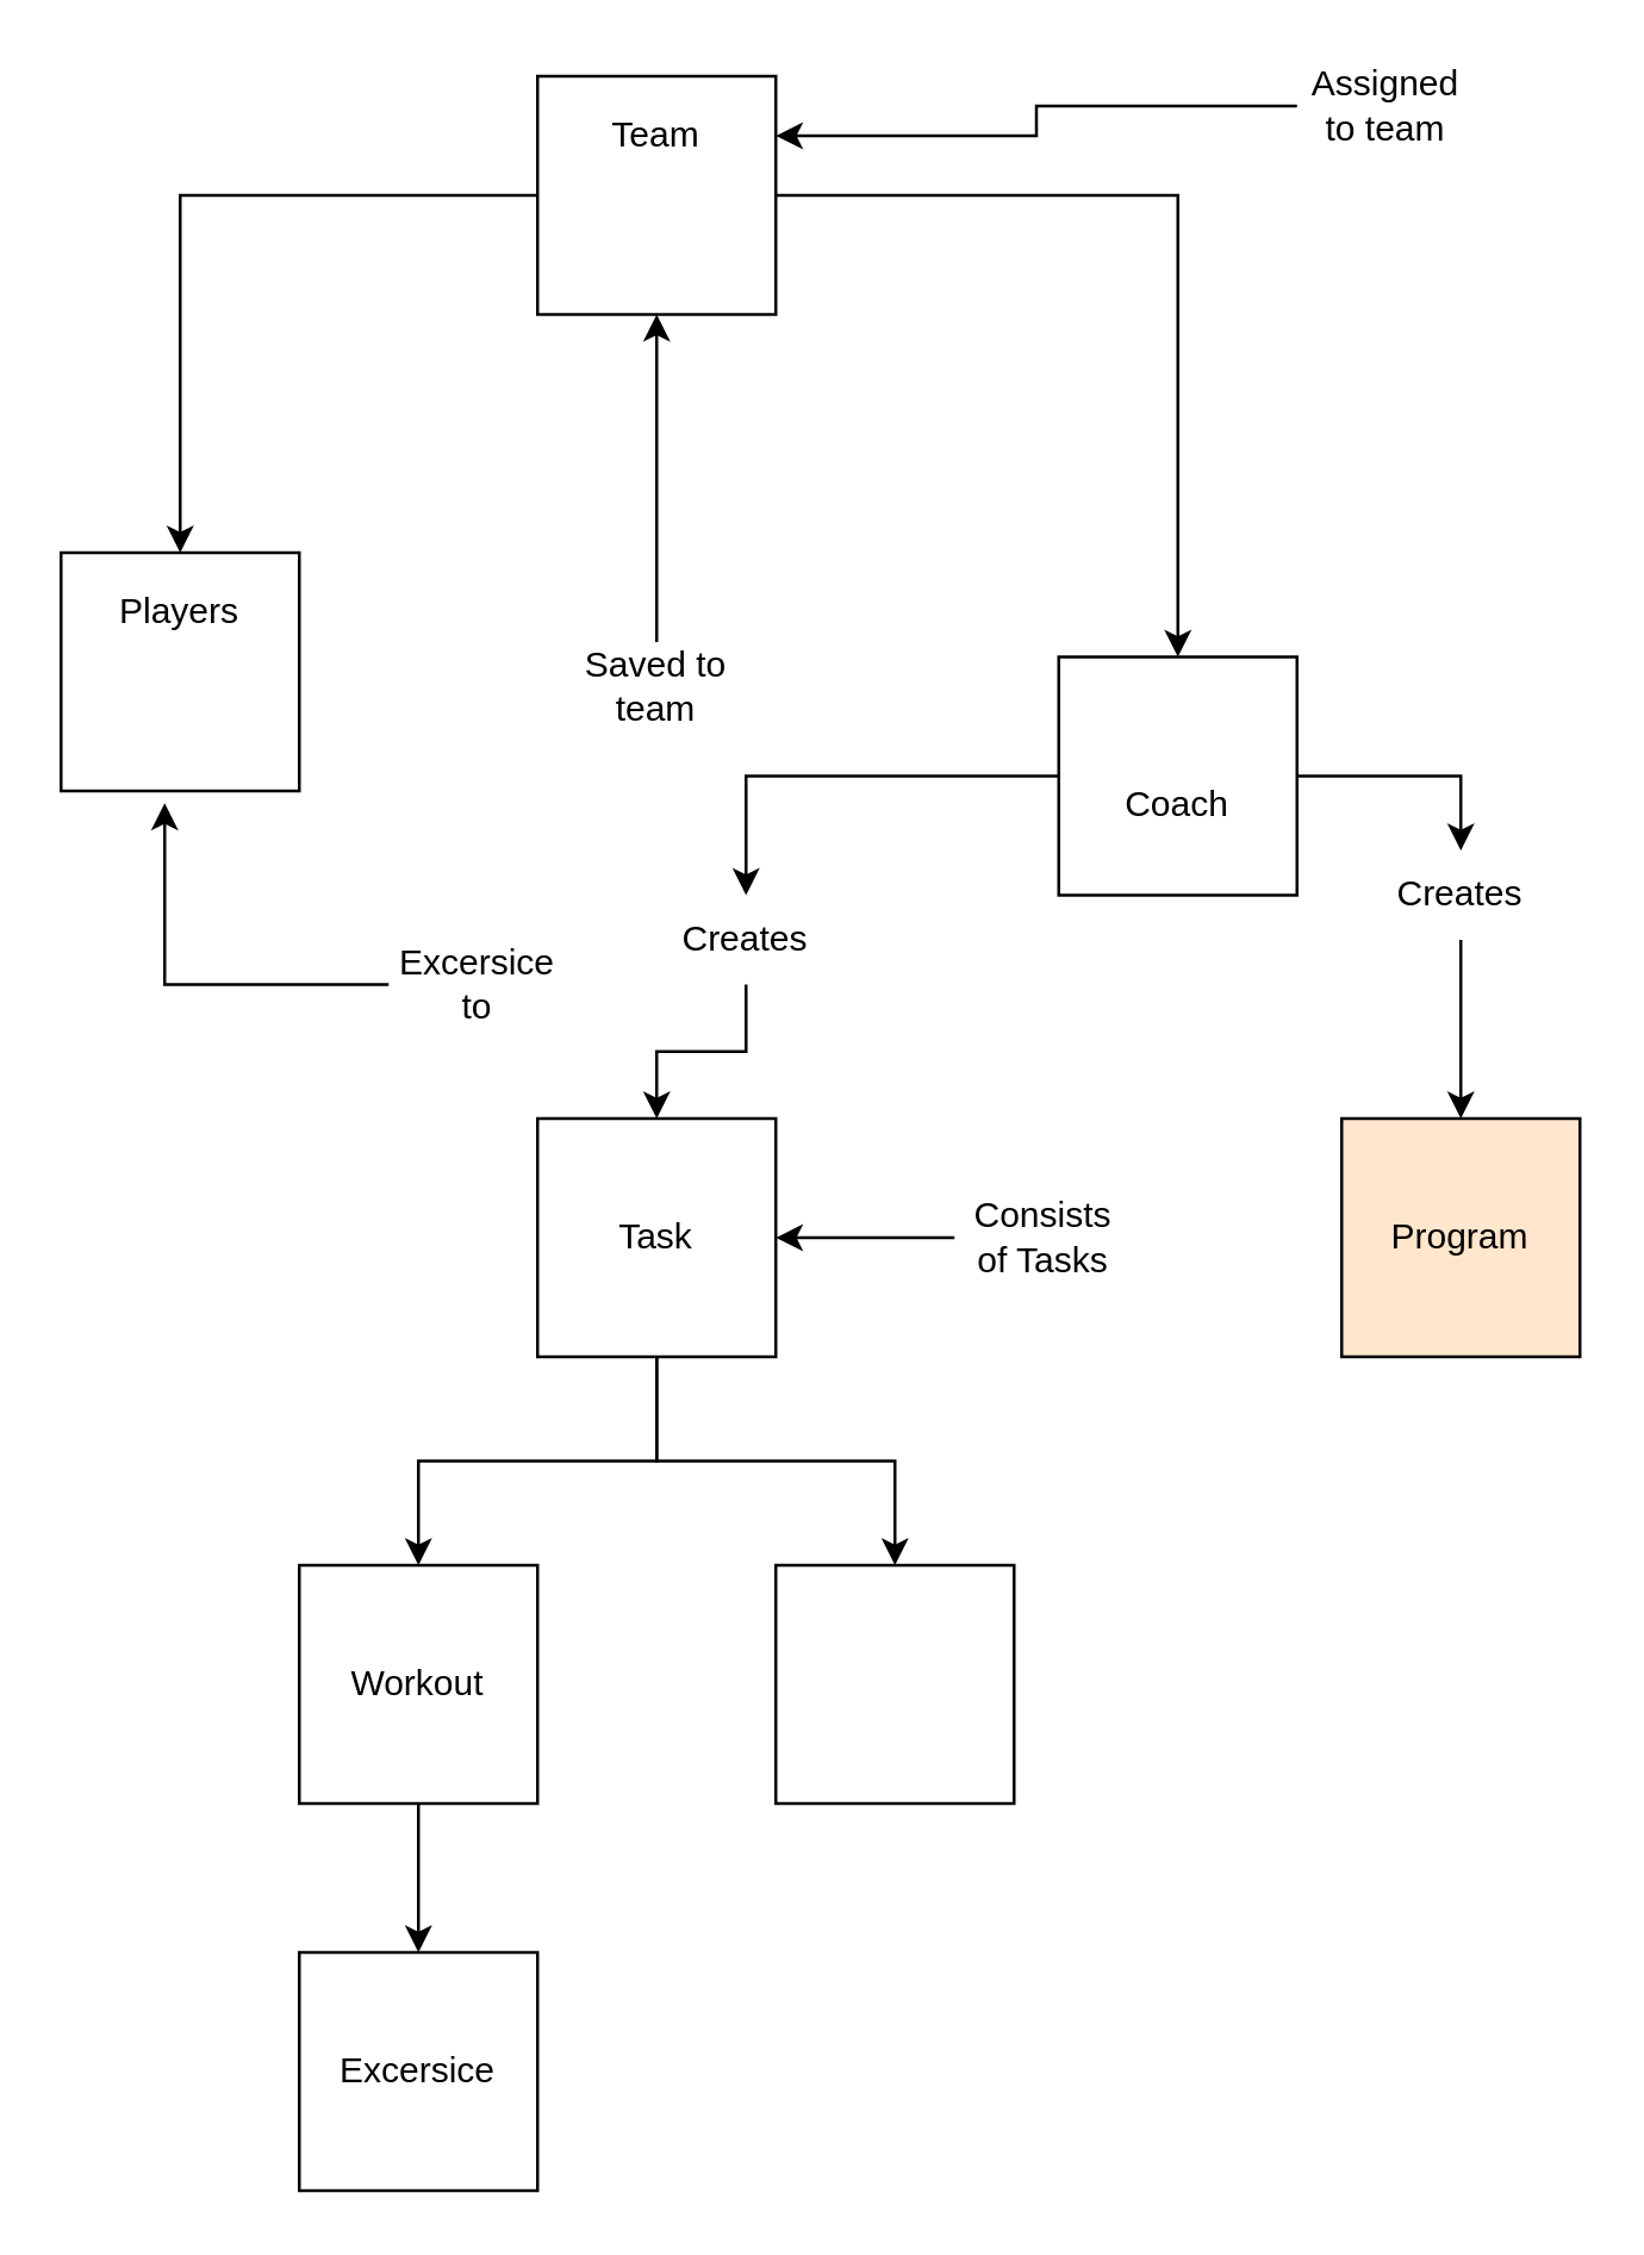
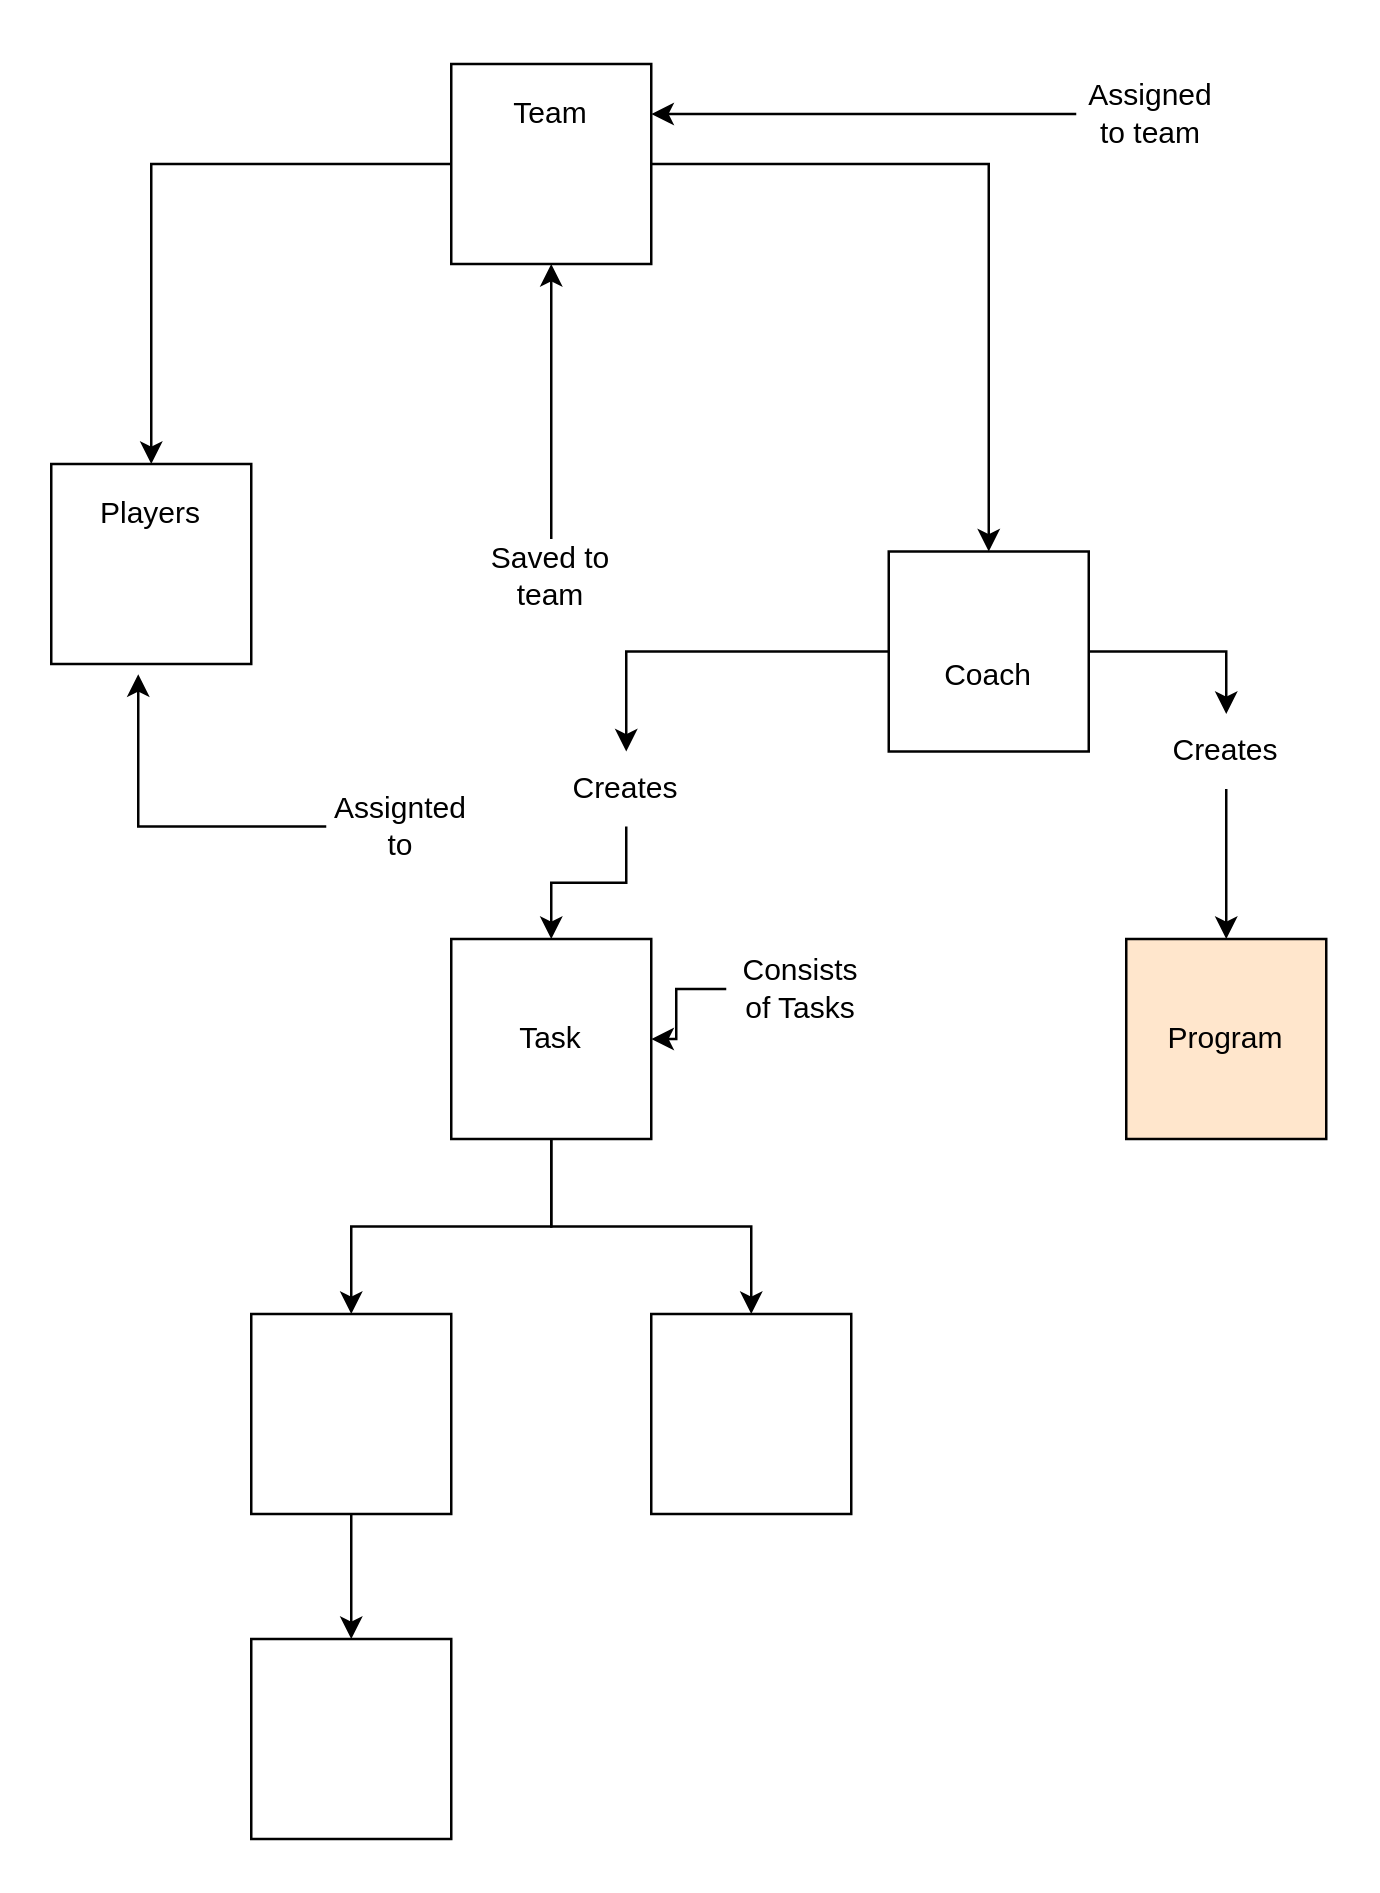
- <mxCell id="34" value="Assigned to team" style="text;html=1;align=center;verticalAlign=middle;whiteSpace=wrap;rounded=0;" vertex="1" parent="1"><mxGeometry x="435" y="20" width="60" height="30" as="geometry" /></mxCell>
+ <mxCell id="34" value="Assigned to team" style="text;html=1;align=center;verticalAlign=middle;whiteSpace=wrap;rounded=0;" vertex="1" parent="1"><mxGeometry x="430" y="30" width="60" height="30" as="geometry" /></mxCell>
- <mxCell id="26" value="Excersice to" style="text;html=1;align=center;verticalAlign=middle;whiteSpace=wrap;rounded=0;" vertex="1" parent="1"><mxGeometry x="130" y="315" width="60" height="30" as="geometry" /></mxCell>
+ <mxCell id="26" value="Assignted to" style="text;html=1;align=center;verticalAlign=middle;whiteSpace=wrap;rounded=0;" vertex="1" parent="1"><mxGeometry x="130" y="315" width="60" height="30" as="geometry" /></mxCell>
- <mxCell id="31" value="Consists of Tasks" style="text;html=1;align=center;verticalAlign=middle;whiteSpace=wrap;rounded=0;" vertex="1" parent="1"><mxGeometry x="320" y="400" width="60" height="30" as="geometry" /></mxCell>
+ <mxCell id="31" value="Consists of Tasks" style="text;html=1;align=center;verticalAlign=middle;whiteSpace=wrap;rounded=0;" vertex="1" parent="1"><mxGeometry x="290" y="380" width="60" height="30" as="geometry" /></mxCell>
- <mxCell id="9" value="Workout" style="text;html=1;align=center;verticalAlign=middle;whiteSpace=wrap;rounded=0;" vertex="1" parent="1"><mxGeometry x="110" y="550" width="60" height="30" as="geometry" /></mxCell>
- <mxCell id="12" value="Excersice" style="text;html=1;align=center;verticalAlign=middle;whiteSpace=wrap;rounded=0;" vertex="1" parent="1"><mxGeometry x="110" y="680" width="60" height="30" as="geometry" /></mxCell>
